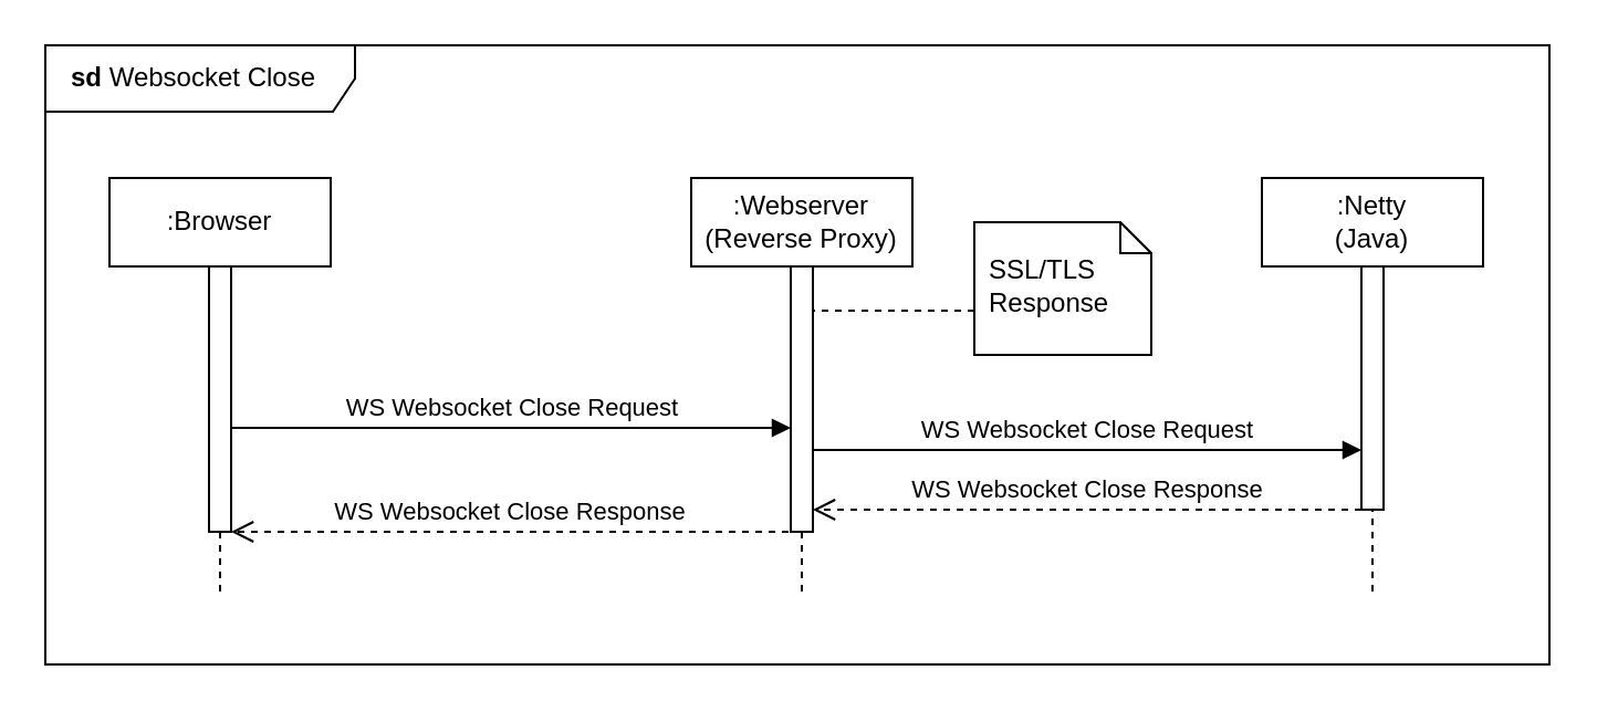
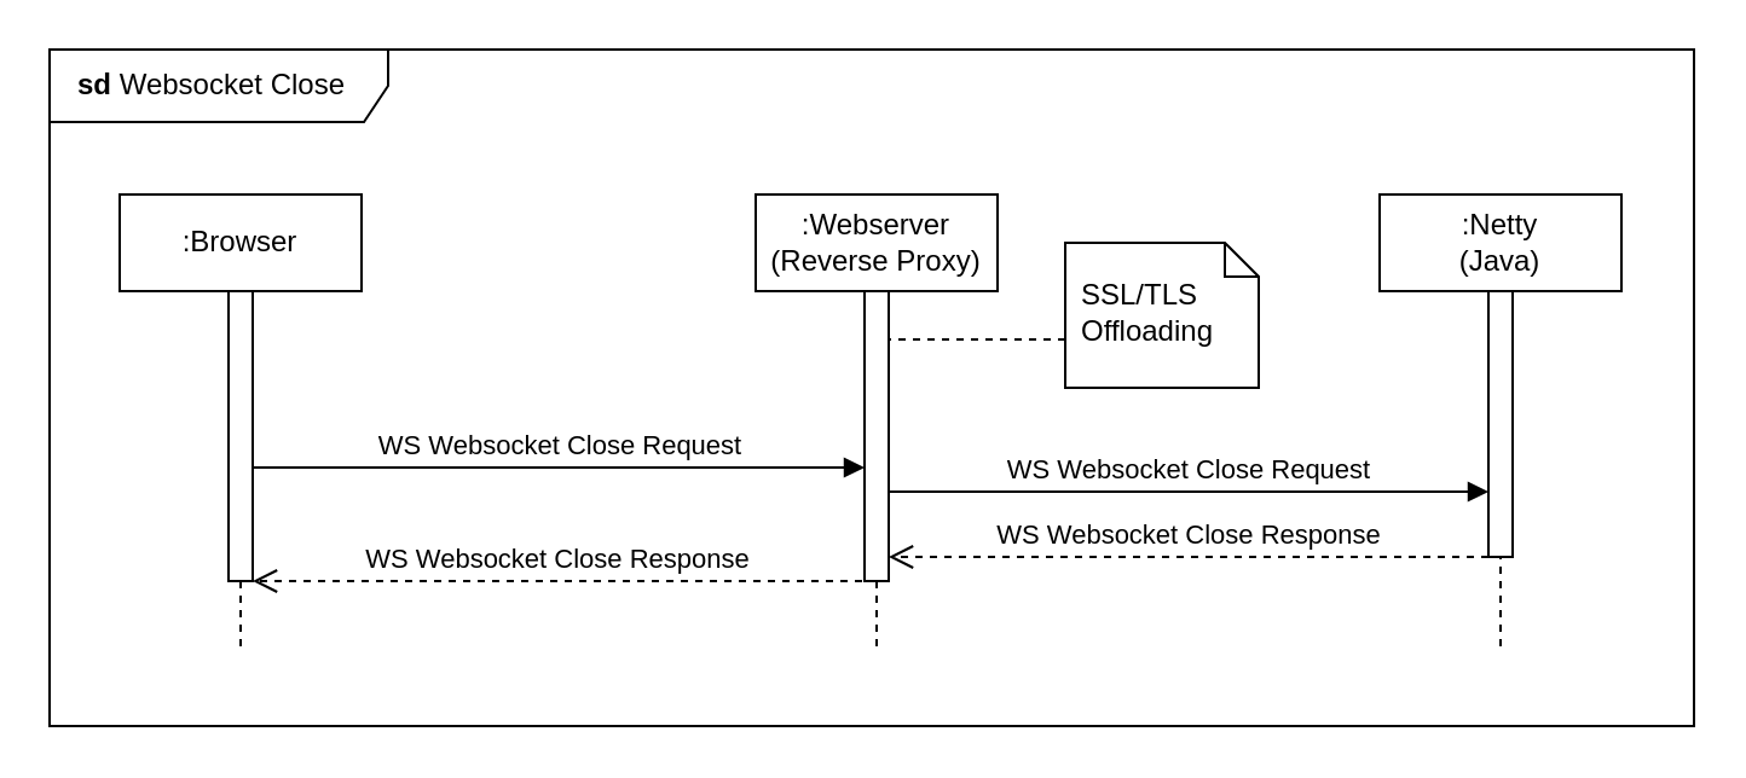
- <mxCell id="13" value="&lt;br&gt;SSL/TLS Response" style="shape=note;whiteSpace=wrap;html=1;size=14;verticalAlign=top;align=left;spacingTop=-6;spacingLeft=5;" vertex="1" parent="1"><mxGeometry x="440" y="100" width="80" height="60" as="geometry" /></mxCell>
+ <mxCell id="13" value="&lt;br&gt;SSL/TLS Offloading" style="shape=note;whiteSpace=wrap;html=1;size=14;verticalAlign=top;align=left;spacingTop=-6;spacingLeft=5;" vertex="1" parent="1"><mxGeometry x="440" y="100" width="80" height="60" as="geometry" /></mxCell>
